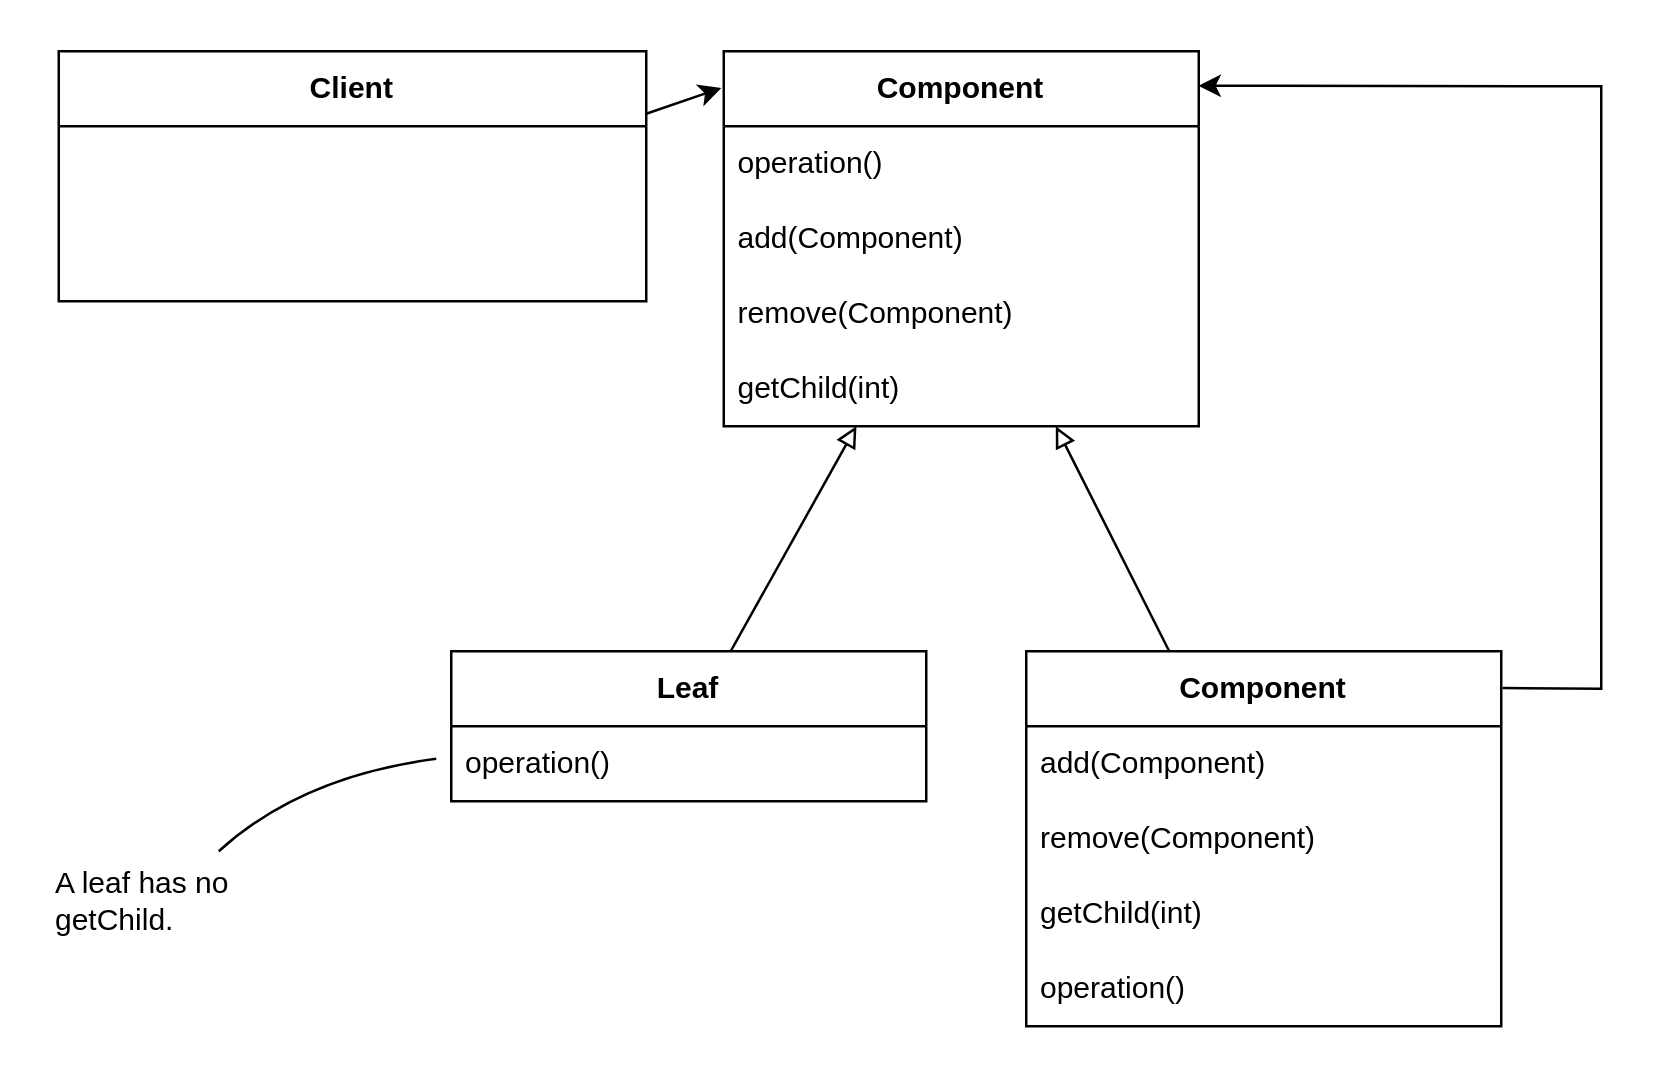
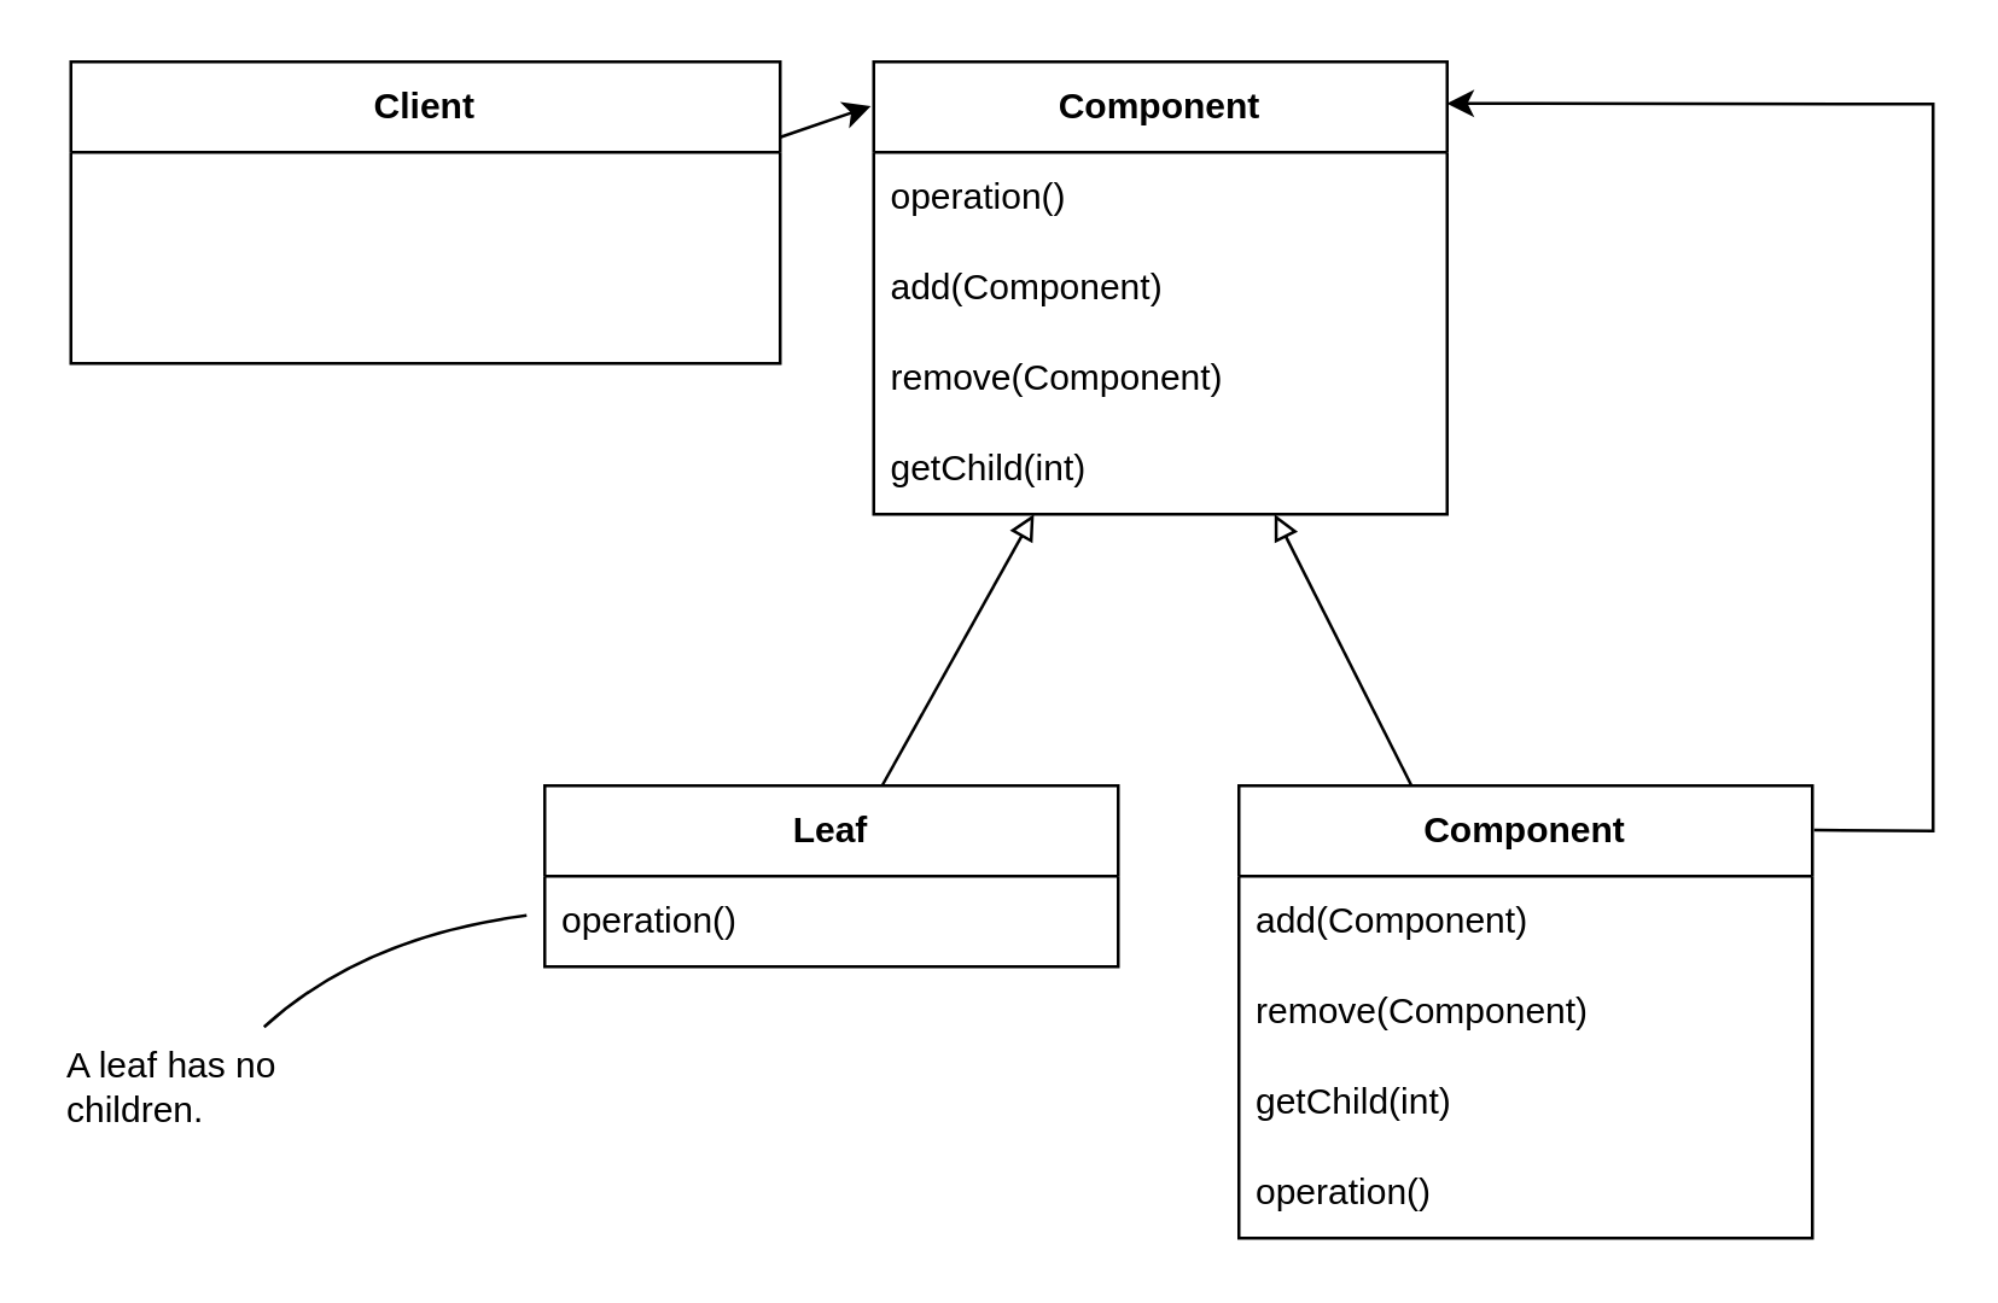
- <mxCell id="19" value="&lt;div&gt;A leaf has no&lt;/div&gt;&lt;div&gt;getChild.&lt;/div&gt;" style="text;html=1;align=left;verticalAlign=middle;resizable=0;points=[];autosize=1;strokeColor=none;fillColor=none;" vertex="1" parent="1"><mxGeometry x="20" y="340" width="90" height="40" as="geometry" /></mxCell>
+ <mxCell id="19" value="&lt;div&gt;A leaf has no&lt;/div&gt;&lt;div&gt;children.&lt;/div&gt;" style="text;html=1;align=left;verticalAlign=middle;resizable=0;points=[];autosize=1;strokeColor=none;fillColor=none;" vertex="1" parent="1"><mxGeometry x="20" y="340" width="90" height="40" as="geometry" /></mxCell>
